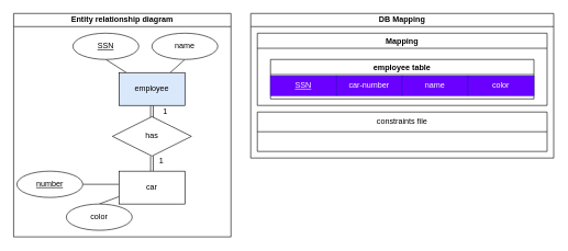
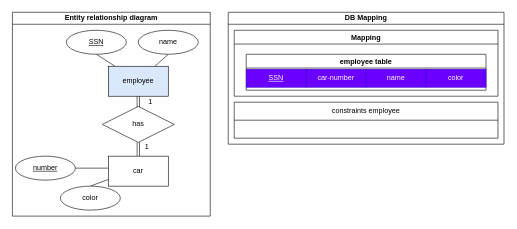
- <mxCell id="31" value="constraints file" style="swimlane;fontStyle=0;childLayout=stackLayout;horizontal=1;startSize=30;horizontalStack=0;resizeParent=1;resizeParentMax=0;resizeLast=0;collapsible=1;marginBottom=0;whiteSpace=wrap;html=1;" vertex="1" parent="20"><mxGeometry x="10" y="150" width="440" height="60" as="geometry" /></mxCell>
+ <mxCell id="31" value="constraints employee" style="swimlane;fontStyle=0;childLayout=stackLayout;horizontal=1;startSize=30;horizontalStack=0;resizeParent=1;resizeParentMax=0;resizeLast=0;collapsible=1;marginBottom=0;whiteSpace=wrap;html=1;" vertex="1" parent="20"><mxGeometry x="10" y="150" width="440" height="60" as="geometry" /></mxCell>
